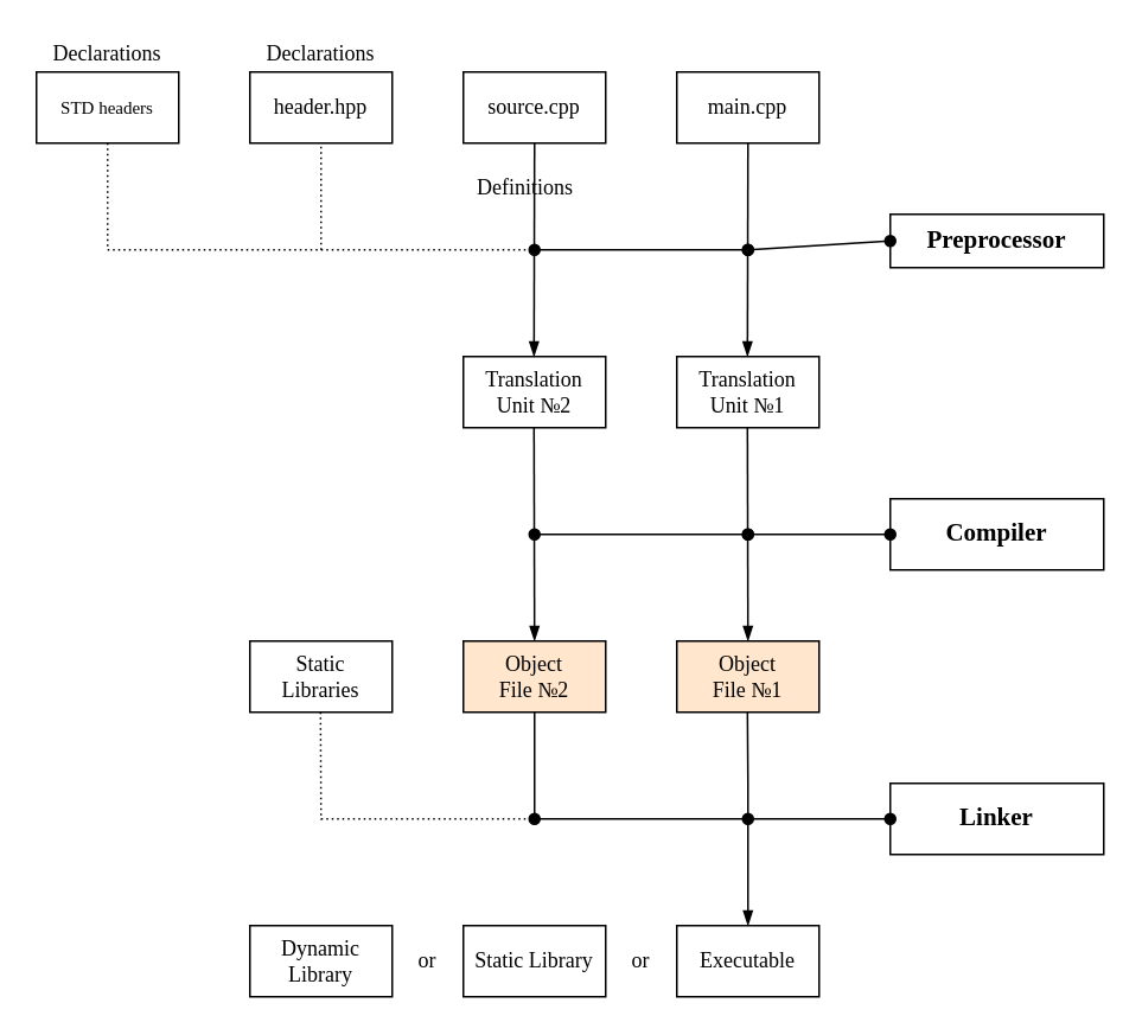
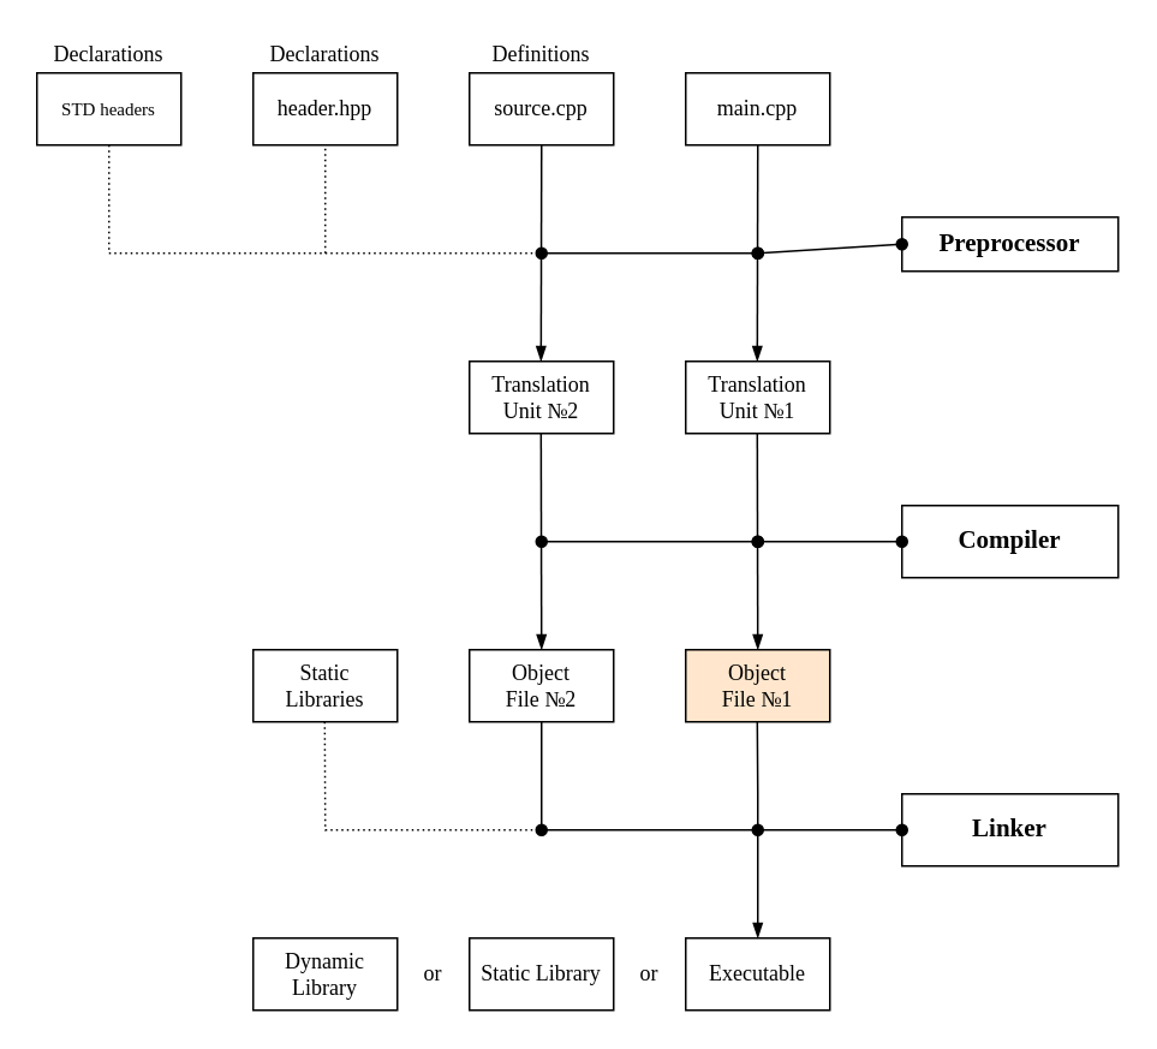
- <mxCell id="18" value="&lt;font face=&quot;Verdana&quot;&gt;Definitions&lt;/font&gt;" style="text;html=1;strokeColor=none;fillColor=none;align=center;verticalAlign=middle;whiteSpace=wrap;rounded=0;" vertex="1" parent="1"><mxGeometry x="255" y="95" width="80" height="20" as="geometry" /></mxCell>
+ <mxCell id="18" value="&lt;font face=&quot;Verdana&quot;&gt;Definitions&lt;/font&gt;" style="text;html=1;strokeColor=none;fillColor=none;align=center;verticalAlign=middle;whiteSpace=wrap;rounded=0;" vertex="1" parent="1"><mxGeometry x="260" y="20" width="80" height="20" as="geometry" /></mxCell>
- <mxCell id="16" value="&lt;font style=&quot;font-size: 12px;&quot; face=&quot;Verdana&quot;&gt;Object &lt;br&gt;File №2&lt;/font&gt;" style="rounded=0;whiteSpace=wrap;html=1;fillColor=#ffe6cc;" vertex="1" parent="1"><mxGeometry x="260" y="360" width="80" height="40" as="geometry" /></mxCell>
+ <mxCell id="16" value="&lt;font style=&quot;font-size: 12px;&quot; face=&quot;Verdana&quot;&gt;Object &lt;br&gt;File №2&lt;/font&gt;" style="rounded=0;whiteSpace=wrap;html=1;" vertex="1" parent="1"><mxGeometry x="260" y="360" width="80" height="40" as="geometry" /></mxCell>
